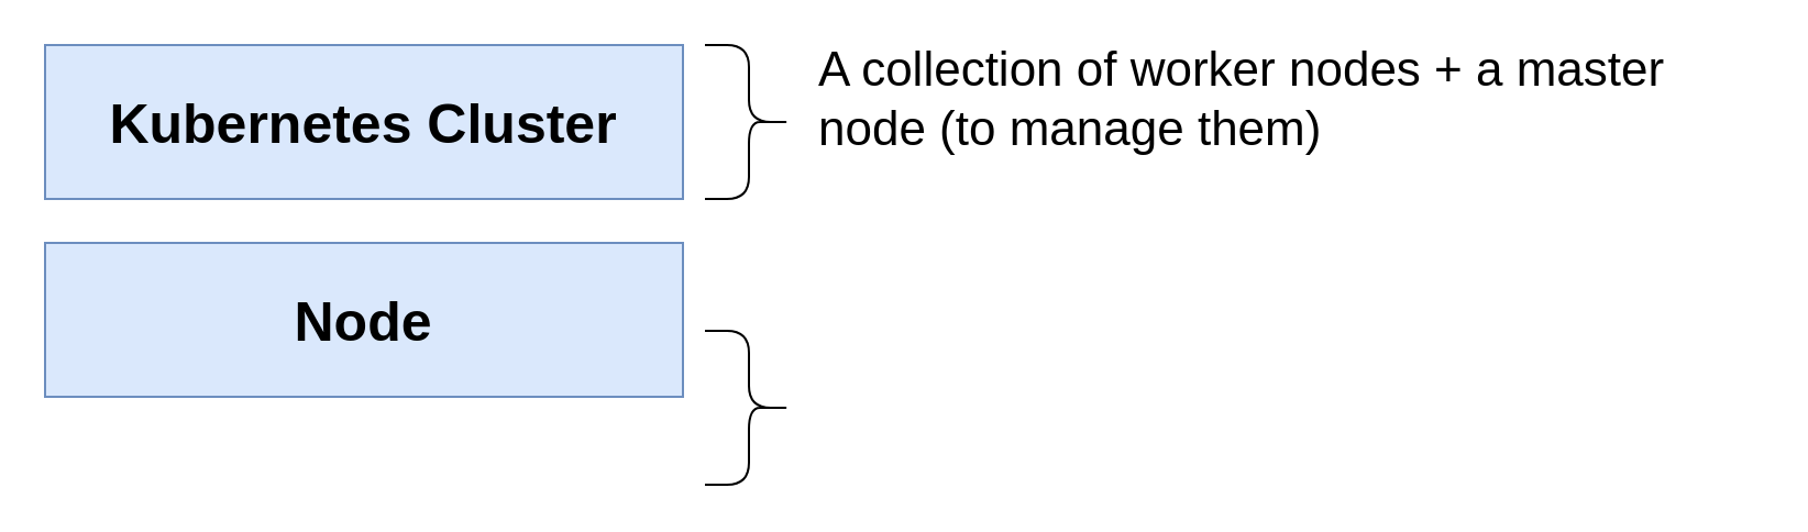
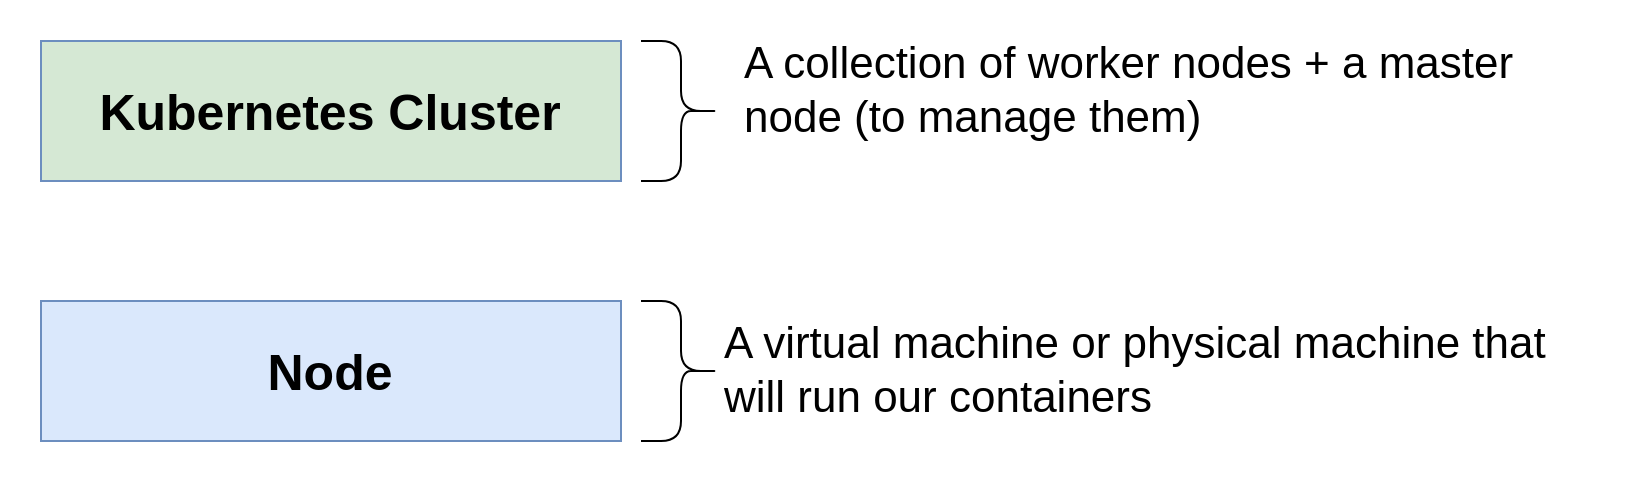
- <mxCell id="2" value="&lt;font style=&quot;font-size: 25px;&quot;&gt;&lt;b&gt;Kubernetes Cluster&lt;/b&gt;&lt;/font&gt;" style="rounded=0;whiteSpace=wrap;html=1;strokeColor=#6c8ebf;align=center;verticalAlign=middle;fontFamily=Helvetica;fontSize=12;fillColor=#dae8fc;" parent="1" vertex="1"><mxGeometry x="20" y="20" width="290" height="70" as="geometry" /></mxCell>
+ <mxCell id="2" value="&lt;font style=&quot;font-size: 25px;&quot;&gt;&lt;b&gt;Kubernetes Cluster&lt;/b&gt;&lt;/font&gt;" style="rounded=0;whiteSpace=wrap;html=1;strokeColor=#6c8ebf;align=center;verticalAlign=middle;fontFamily=Helvetica;fontSize=12;fillColor=#d5e8d4;" parent="1" vertex="1"><mxGeometry x="20" y="20" width="290" height="70" as="geometry" /></mxCell>
- <mxCell id="3" value="&lt;font style=&quot;font-size: 25px;&quot;&gt;&lt;b&gt;Node&lt;/b&gt;&lt;/font&gt;" style="rounded=0;whiteSpace=wrap;html=1;strokeColor=#6c8ebf;align=center;verticalAlign=middle;fontFamily=Helvetica;fontSize=12;fillColor=#dae8fc;" parent="1" vertex="1"><mxGeometry x="20" y="110" width="290" height="70" as="geometry" /></mxCell>
+ <mxCell id="3" value="&lt;font style=&quot;font-size: 25px;&quot;&gt;&lt;b&gt;Node&lt;/b&gt;&lt;/font&gt;" style="rounded=0;whiteSpace=wrap;html=1;strokeColor=#6c8ebf;align=center;verticalAlign=middle;fontFamily=Helvetica;fontSize=12;fillColor=#dae8fc;" parent="1" vertex="1"><mxGeometry x="20" y="150" width="290" height="70" as="geometry" /></mxCell>
+ <mxCell id="6" value="&lt;font style=&quot;font-size: 22px;&quot;&gt;A virtual machine or physical machine&amp;nbsp;that will run our containers&lt;/font&gt;" style="text;html=1;align=left;verticalAlign=middle;whiteSpace=wrap;rounded=0;fontFamily=Helvetica;fontSize=12;fontColor=default;" parent="1" vertex="1"><mxGeometry x="360" y="170" width="430" height="30" as="geometry" /></mxCell>
